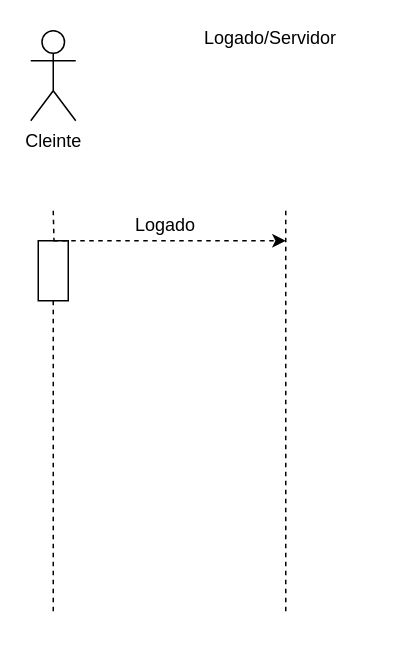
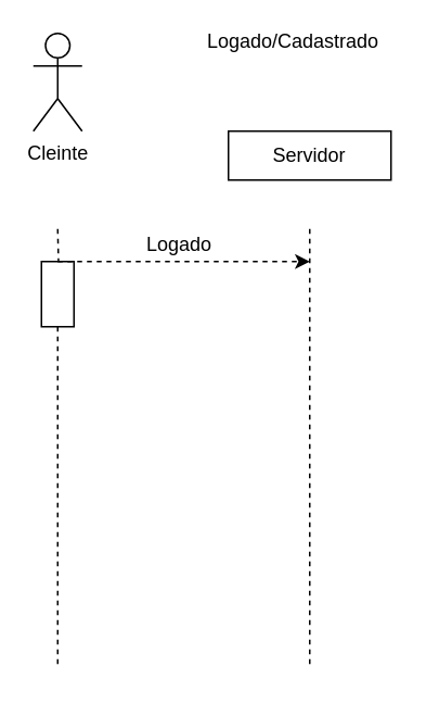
- <mxCell id="12" value="Logado/Servidor" style="text;html=1;strokeColor=none;fillColor=none;align=center;verticalAlign=middle;whiteSpace=wrap;rounded=0;" vertex="1" parent="1"><mxGeometry x="125" y="20" width="110" height="10" as="geometry" /></mxCell>
+ <mxCell id="12" value="Logado/Cadastrado" style="text;html=1;strokeColor=none;fillColor=none;align=center;verticalAlign=middle;whiteSpace=wrap;rounded=0;" vertex="1" parent="1"><mxGeometry x="125" y="20" width="110" height="10" as="geometry" /></mxCell>
+ <mxCell id="8" value="Servidor" style="rounded=0;whiteSpace=wrap;html=1;" vertex="1" parent="1"><mxGeometry x="140" y="80" width="100" height="30" as="geometry" /></mxCell>
